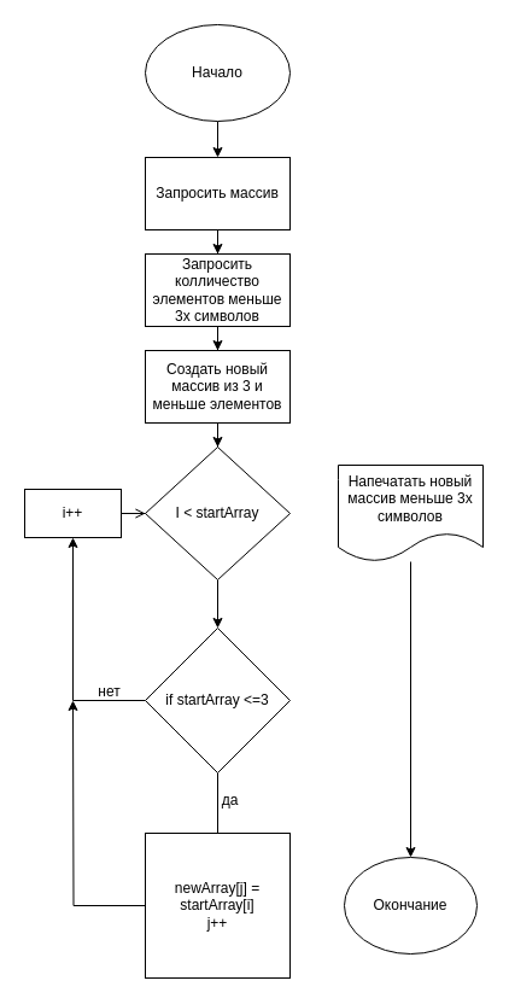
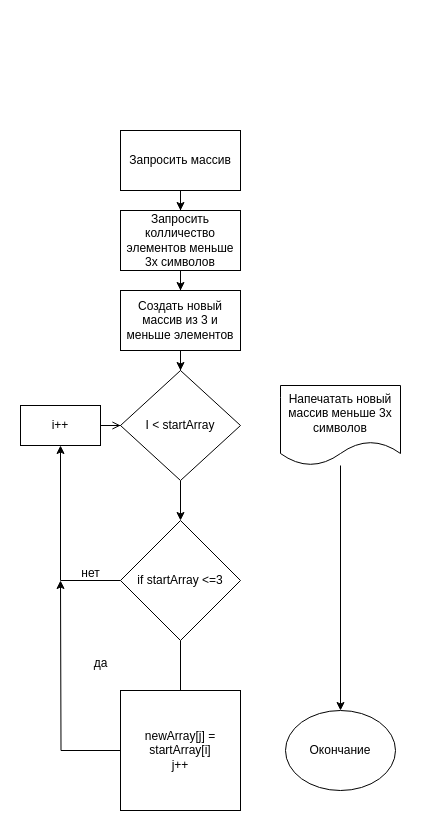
- <mxCell id="3" value="Начало" style="ellipse;whiteSpace=wrap;html=1;" parent="1" vertex="1"><mxGeometry x="120" y="20" width="120" height="80" as="geometry" /></mxCell>
- <mxCell id="2" value="" style="edgeStyle=orthogonalEdgeStyle;rounded=0;orthogonalLoop=1;jettySize=auto;html=1;" edge="1" parent="1" source="3" target="5"><mxGeometry relative="1" as="geometry" /></mxCell>
- <mxCell id="17" value="да" style="text;html=1;align=center;verticalAlign=middle;resizable=0;points=[];autosize=1;strokeColor=none;fillColor=none;" vertex="1" parent="1"><mxGeometry x="170" y="648" width="40" height="30" as="geometry" /></mxCell>
+ <mxCell id="17" value="да" style="text;html=1;align=center;verticalAlign=middle;resizable=0;points=[];autosize=1;strokeColor=none;fillColor=none;" vertex="1" parent="1"><mxGeometry x="80" y="648" width="40" height="30" as="geometry" /></mxCell>
